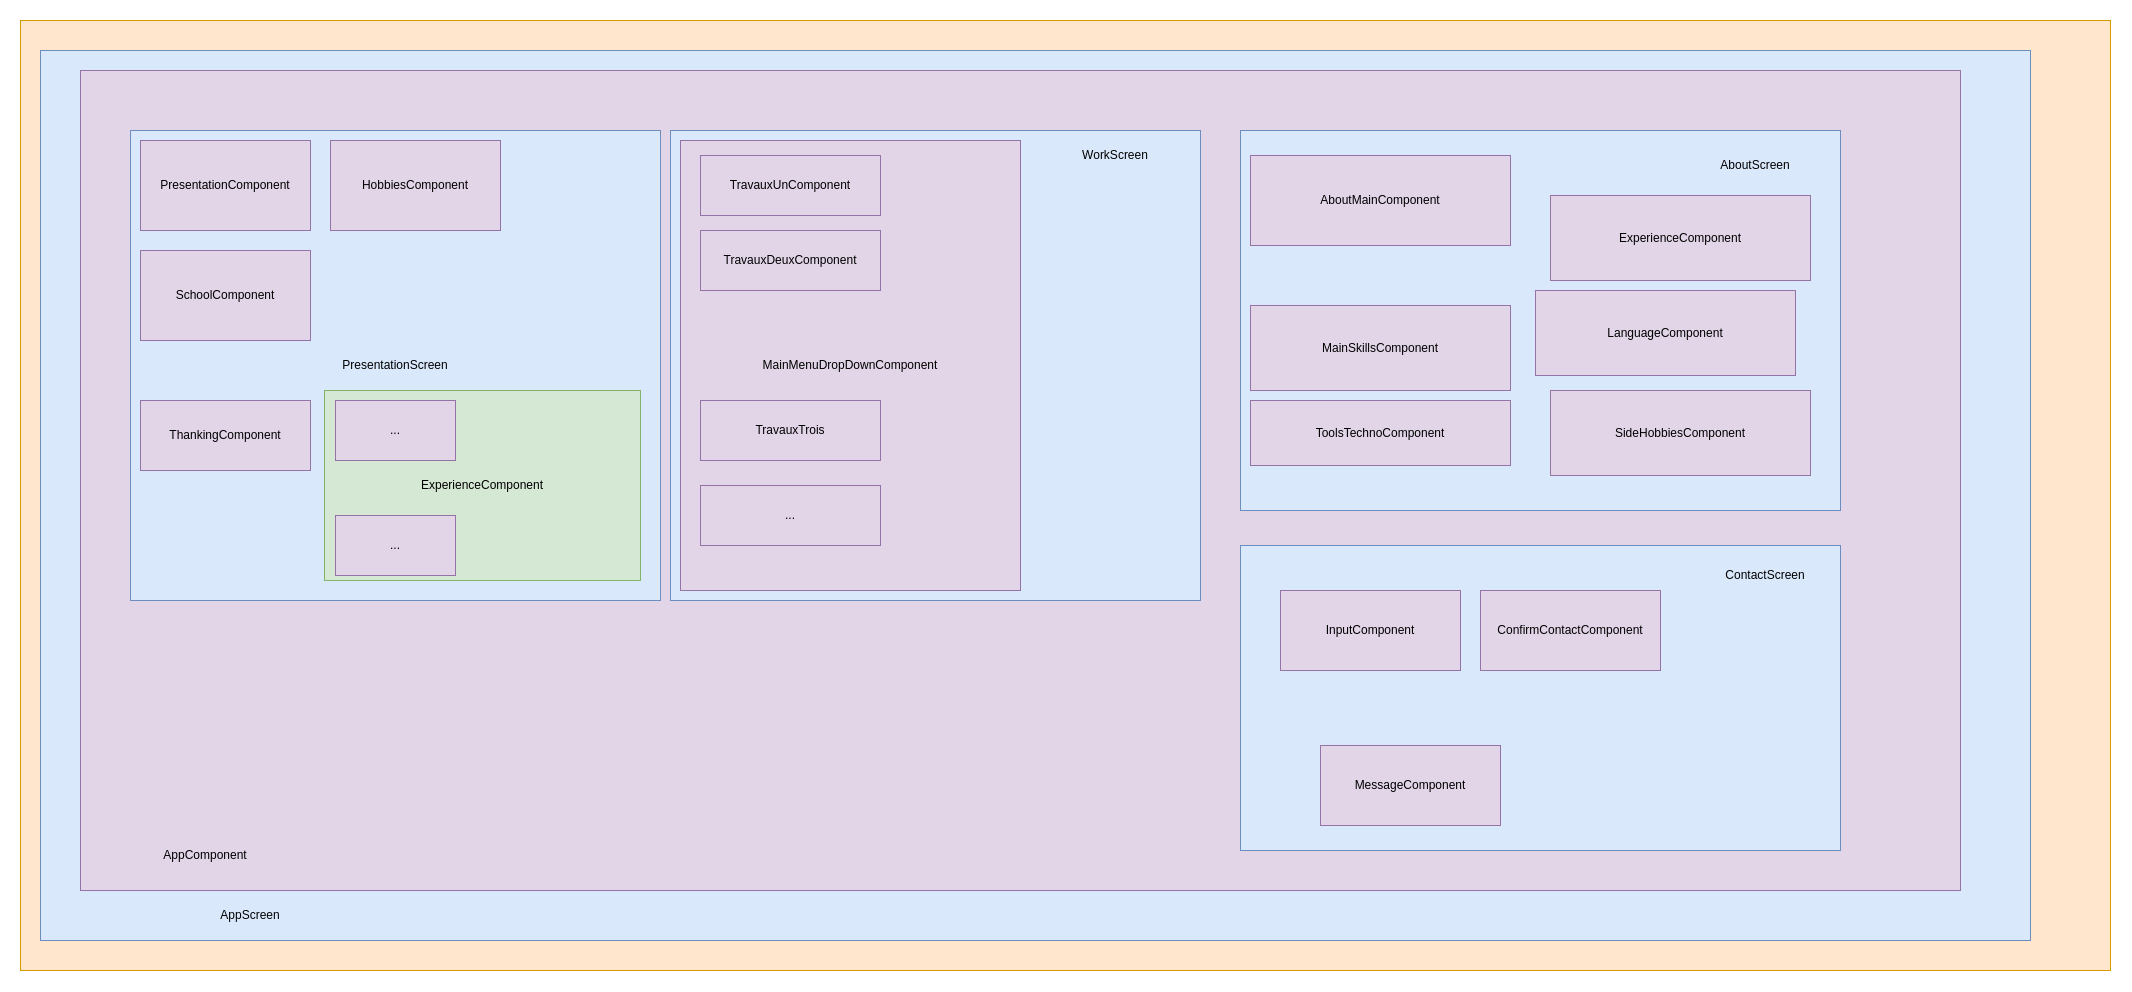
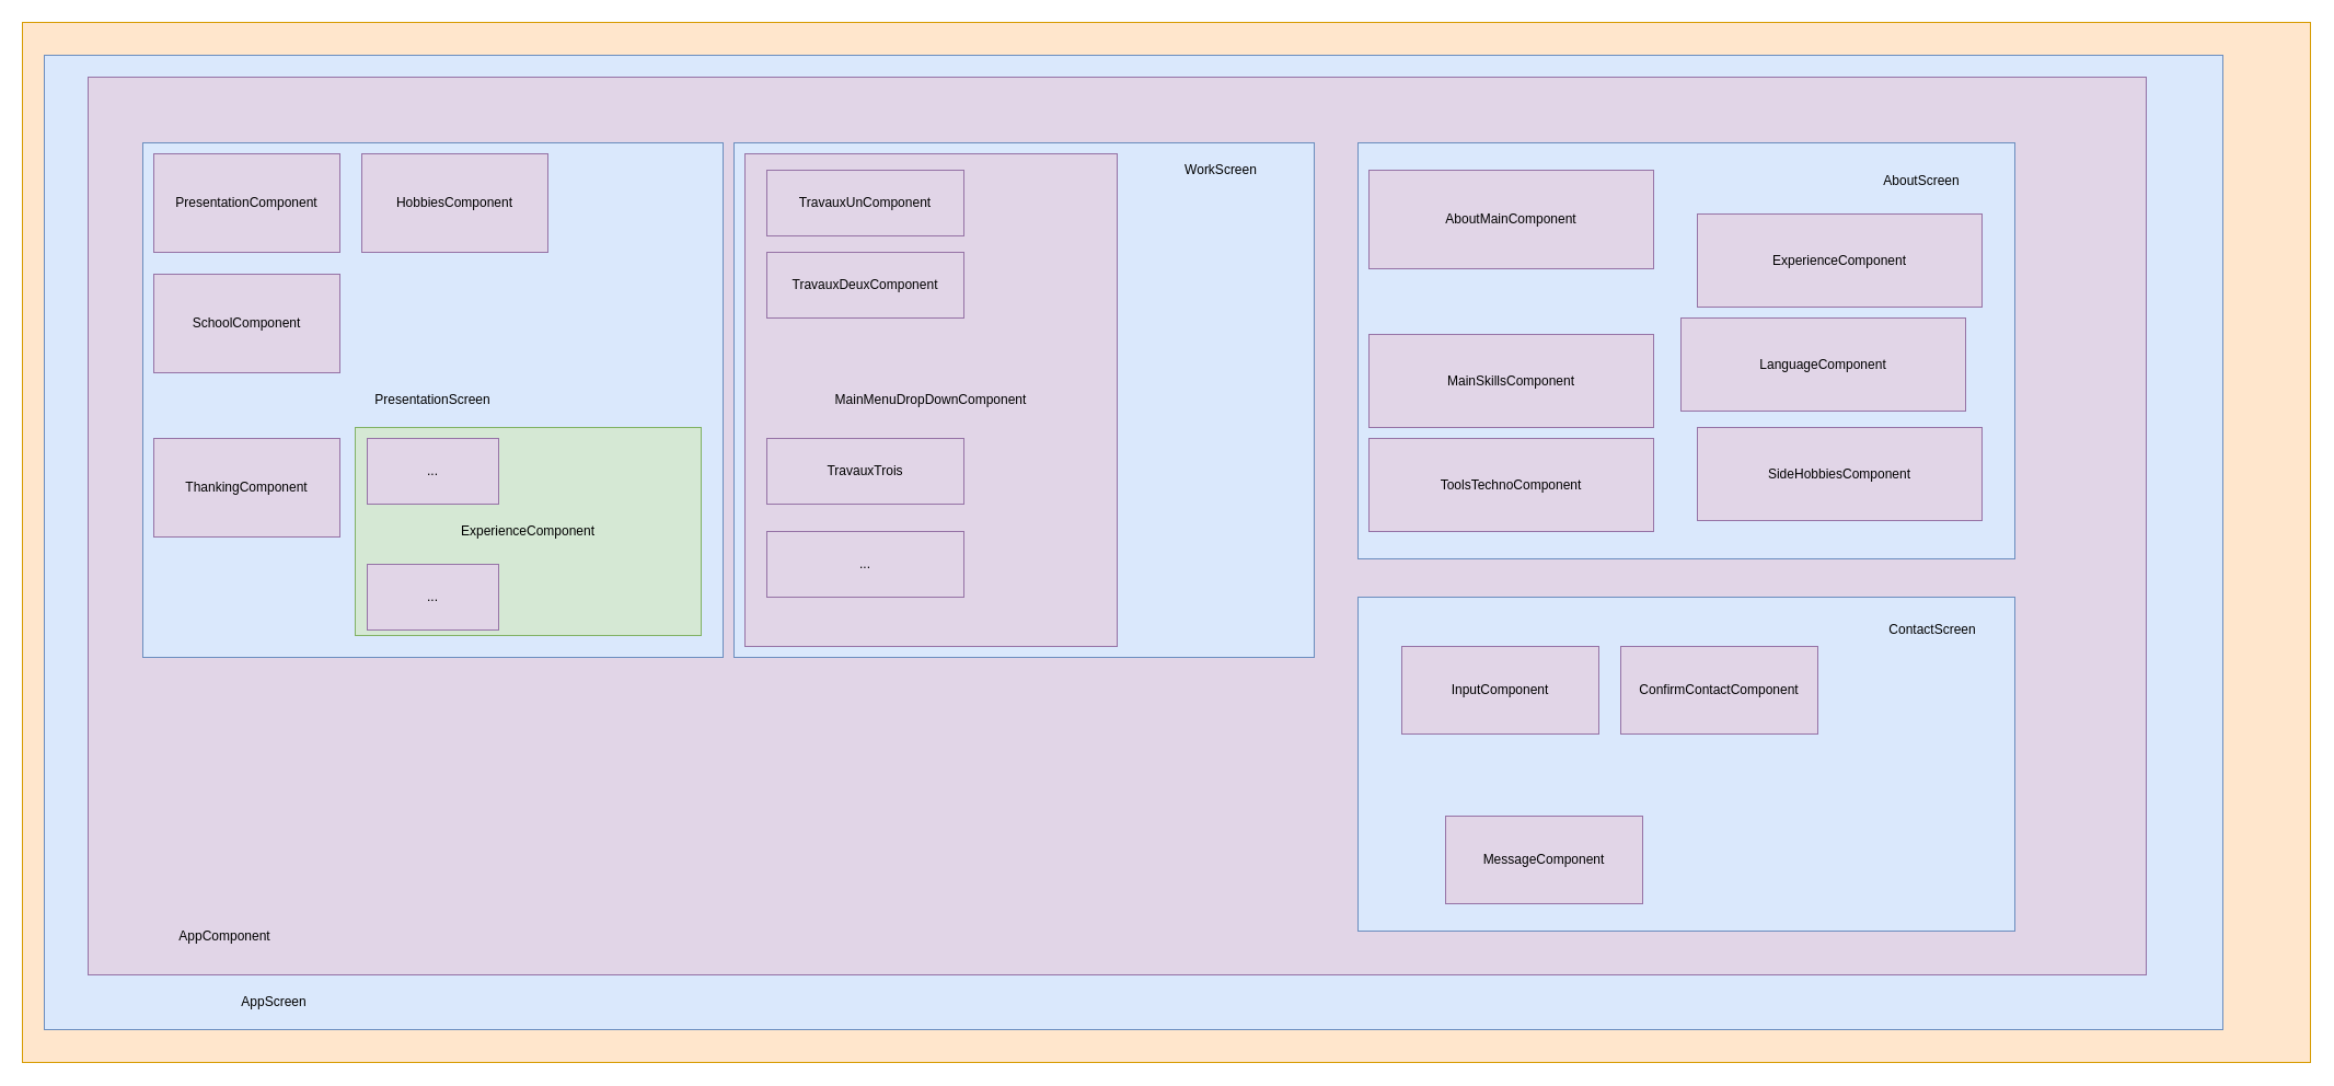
- <mxCell id="25" value="ToolsTechnoComponent" style="rounded=0;whiteSpace=wrap;html=1;fillColor=#e1d5e7;strokeColor=#9673a6;" parent="1" vertex="1"><mxGeometry x="1250" y="400" width="260" height="65" as="geometry" /></mxCell>
+ <mxCell id="25" value="ToolsTechnoComponent" style="rounded=0;whiteSpace=wrap;html=1;fillColor=#e1d5e7;strokeColor=#9673a6;" parent="1" vertex="1"><mxGeometry x="1250" y="400" width="260" height="85" as="geometry" /></mxCell>
- <mxCell id="8" value="ThankingComponent" style="rounded=0;whiteSpace=wrap;html=1;fillColor=#e1d5e7;strokeColor=#9673a6;" parent="1" vertex="1"><mxGeometry x="140" y="400" width="170" height="70" as="geometry" /></mxCell>
+ <mxCell id="8" value="ThankingComponent" style="rounded=0;whiteSpace=wrap;html=1;fillColor=#e1d5e7;strokeColor=#9673a6;" parent="1" vertex="1"><mxGeometry x="140" y="400" width="170" height="90" as="geometry" /></mxCell>
